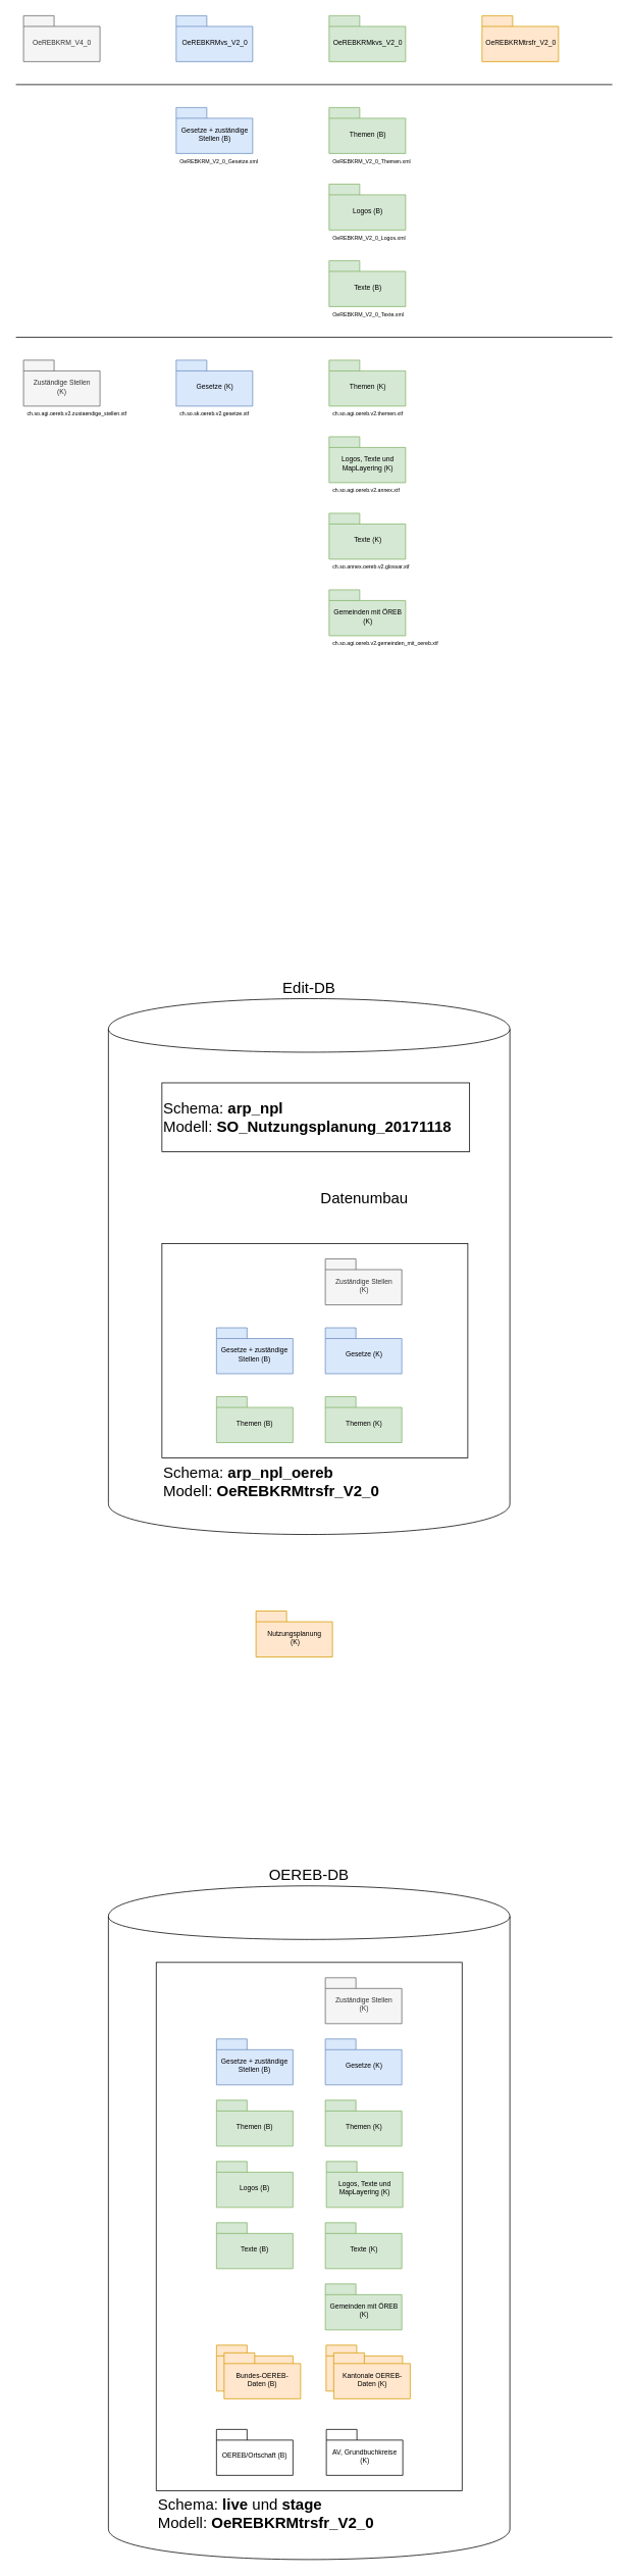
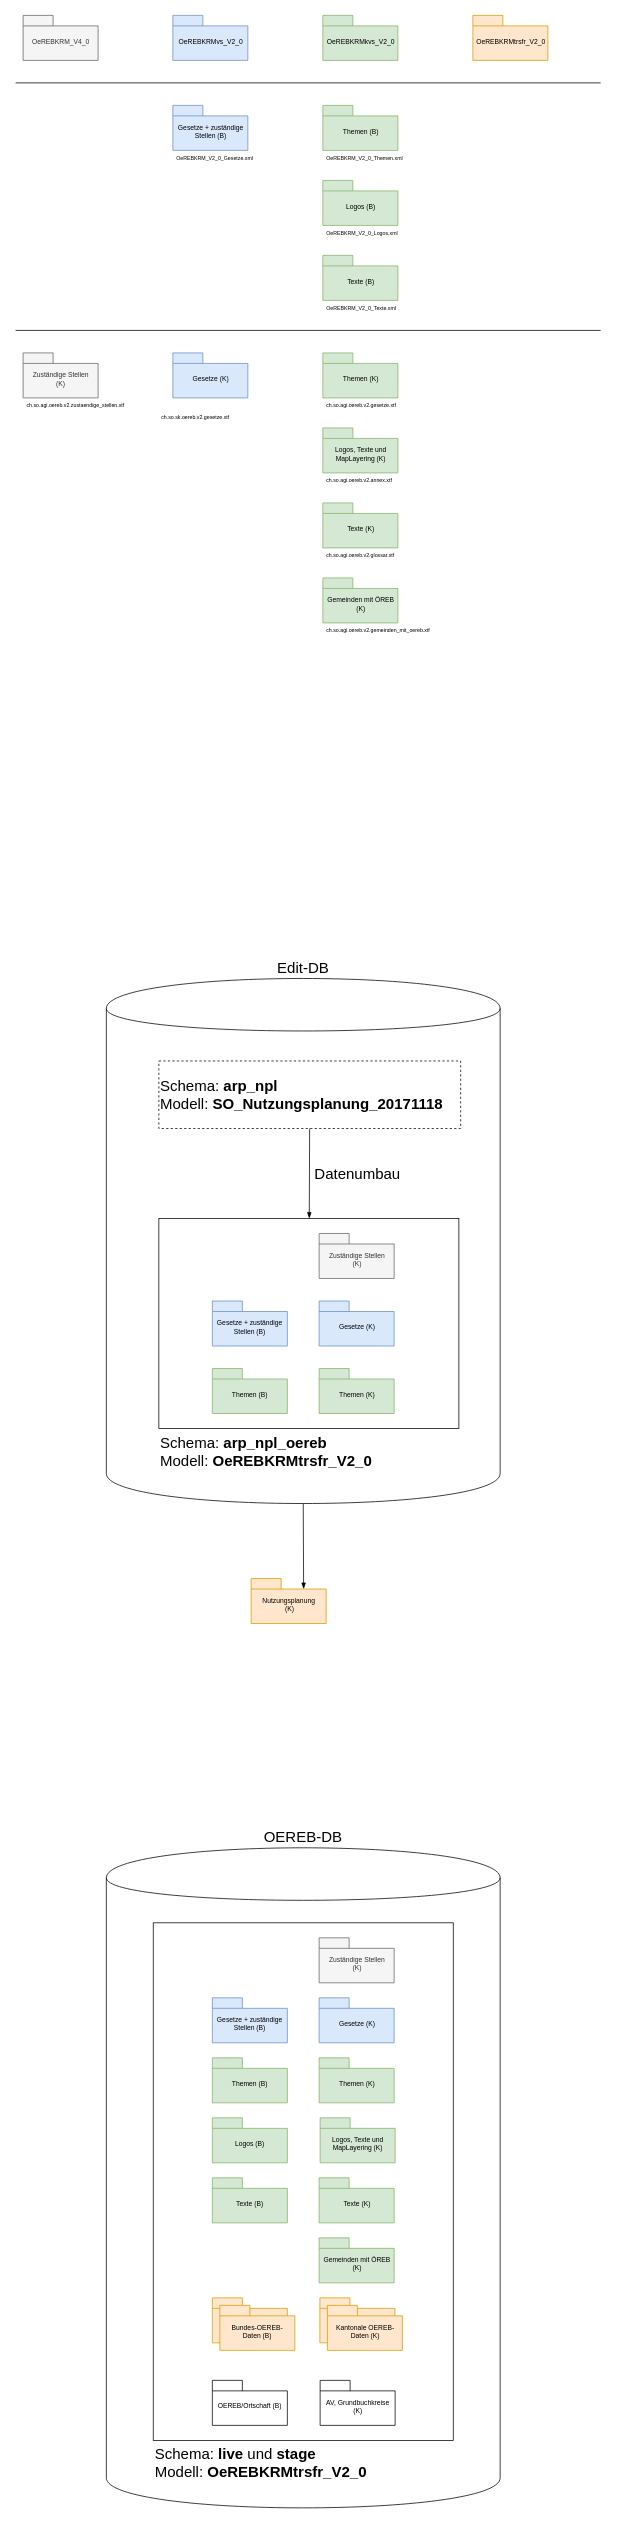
- <mxCell id="24" value="ch.so.sk.oereb.v2.gesetze.xtf" style="text;align=left;fontStyle=0;verticalAlign=top;spacingLeft=3;spacingRight=3;strokeColor=none;rotatable=0;points=[[0,0.5],[1,0.5]];portConstraint=eastwest;fontFamily=Helvetica;fontSize=7;" vertex="1" parent="1"><mxGeometry x="229.64" y="530" width="147.64" height="20" as="geometry" /></mxCell>
+ <mxCell id="24" value="ch.so.sk.oereb.v2.gesetze.xtf" style="text;align=left;fontStyle=0;verticalAlign=top;spacingLeft=3;spacingRight=3;strokeColor=none;rotatable=0;points=[[0,0.5],[1,0.5]];portConstraint=eastwest;fontFamily=Helvetica;fontSize=7;" vertex="1" parent="1"><mxGeometry x="209.64" y="545" width="147.64" height="20" as="geometry" /></mxCell>
- <mxCell id="25" value="ch.so.agi.oereb.v2.themen.xtf" style="text;align=left;fontStyle=0;verticalAlign=top;spacingLeft=3;spacingRight=3;strokeColor=none;rotatable=0;points=[[0,0.5],[1,0.5]];portConstraint=eastwest;fontFamily=Helvetica;fontSize=7;" vertex="1" parent="1"><mxGeometry x="429.64" y="530" width="147.64" height="20" as="geometry" /></mxCell>
+ <mxCell id="25" value="ch.so.agi.oereb.v2.gesetze.xtf" style="text;align=left;fontStyle=0;verticalAlign=top;spacingLeft=3;spacingRight=3;strokeColor=none;rotatable=0;points=[[0,0.5],[1,0.5]];portConstraint=eastwest;fontFamily=Helvetica;fontSize=7;" vertex="1" parent="1"><mxGeometry x="429.64" y="530" width="147.64" height="20" as="geometry" /></mxCell>
- <mxCell id="27" value="ch.so.annex.oereb.v2.glossar.xtf" style="text;align=left;fontStyle=0;verticalAlign=top;spacingLeft=3;spacingRight=3;strokeColor=none;rotatable=0;points=[[0,0.5],[1,0.5]];portConstraint=eastwest;fontFamily=Helvetica;fontSize=7;" vertex="1" parent="1"><mxGeometry x="429.64" y="730" width="147.64" height="20" as="geometry" /></mxCell>
+ <mxCell id="27" value="ch.so.agi.oereb.v2.glossar.xtf" style="text;align=left;fontStyle=0;verticalAlign=top;spacingLeft=3;spacingRight=3;strokeColor=none;rotatable=0;points=[[0,0.5],[1,0.5]];portConstraint=eastwest;fontFamily=Helvetica;fontSize=7;" vertex="1" parent="1"><mxGeometry x="429.64" y="730" width="147.64" height="20" as="geometry" /></mxCell>
- <mxCell id="36" value="Schema: &lt;b&gt;arp_npl&lt;/b&gt;&lt;br&gt;Modell:&amp;nbsp;&lt;span&gt;&lt;b&gt;SO_Nutzungsplanung_20171118&lt;/b&gt;&lt;/span&gt;" style="rounded=0;whiteSpace=wrap;html=1;fontSize=20;align=left;" vertex="1" parent="1"><mxGeometry x="211" y="1414" width="402.36" height="90" as="geometry" /></mxCell>
+ <mxCell id="36" value="Schema: &lt;b&gt;arp_npl&lt;/b&gt;&lt;br&gt;Modell:&amp;nbsp;&lt;span&gt;&lt;b&gt;SO_Nutzungsplanung_20171118&lt;/b&gt;&lt;/span&gt;" style="rounded=0;whiteSpace=wrap;html=1;fontSize=20;align=left;dashed=1;" vertex="1" parent="1"><mxGeometry x="211" y="1414" width="402.36" height="90" as="geometry" /></mxCell>
+ <mxCell id="37" value="" style="endArrow=blockThin;html=1;fontSize=20;endFill=1;" edge="1" parent="1" source="36" target="3"><mxGeometry width="50" height="50" relative="1" as="geometry"><mxPoint x="371" y="1914" as="sourcePoint" /><mxPoint x="411" y="1604" as="targetPoint" /></mxGeometry></mxCell>
+ <mxCell id="51" value="" style="endArrow=blockThin;html=1;fontSize=20;endFill=1;exitX=0.5;exitY=1;exitDx=0;exitDy=0;entryX=0;entryY=0;entryDx=70;entryDy=14;entryPerimeter=0;" edge="1" parent="1" source="2" target="15"><mxGeometry width="50" height="50" relative="1" as="geometry"><mxPoint x="422.006" y="1514" as="sourcePoint" /><mxPoint x="421.542" y="1634" as="targetPoint" /></mxGeometry></mxCell>
